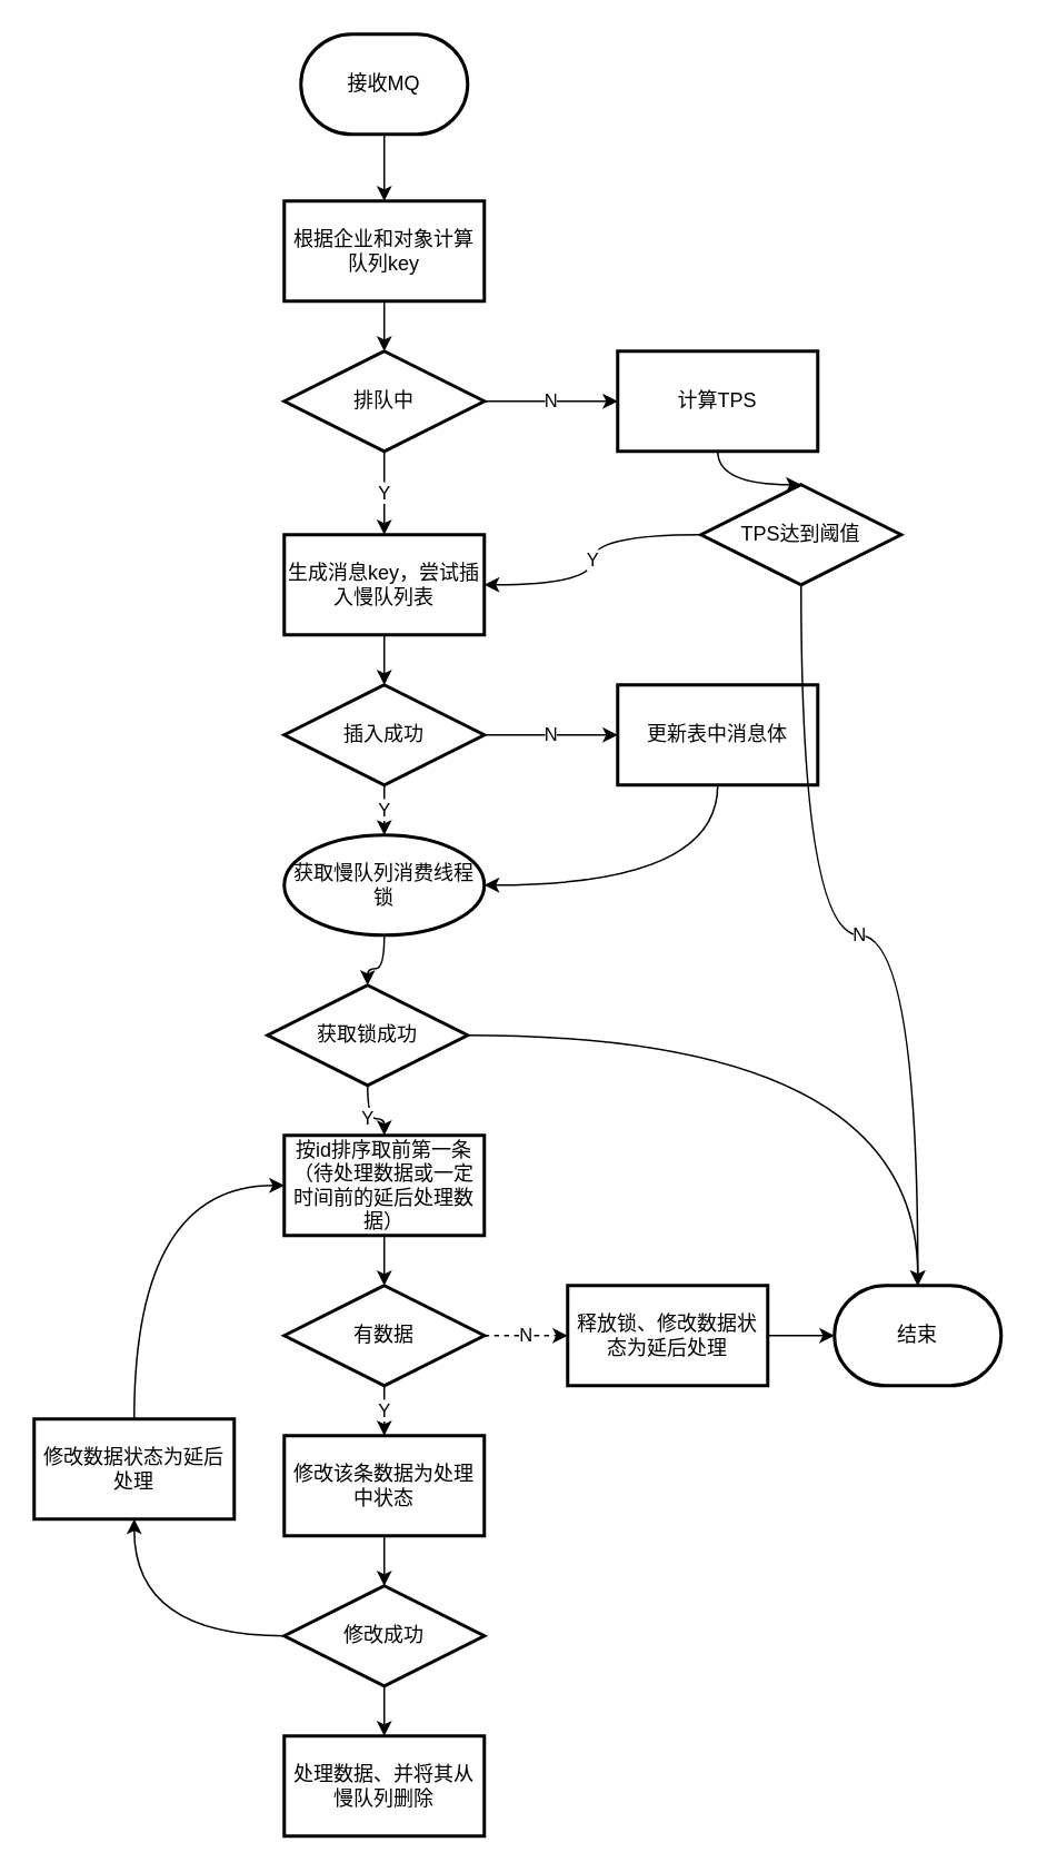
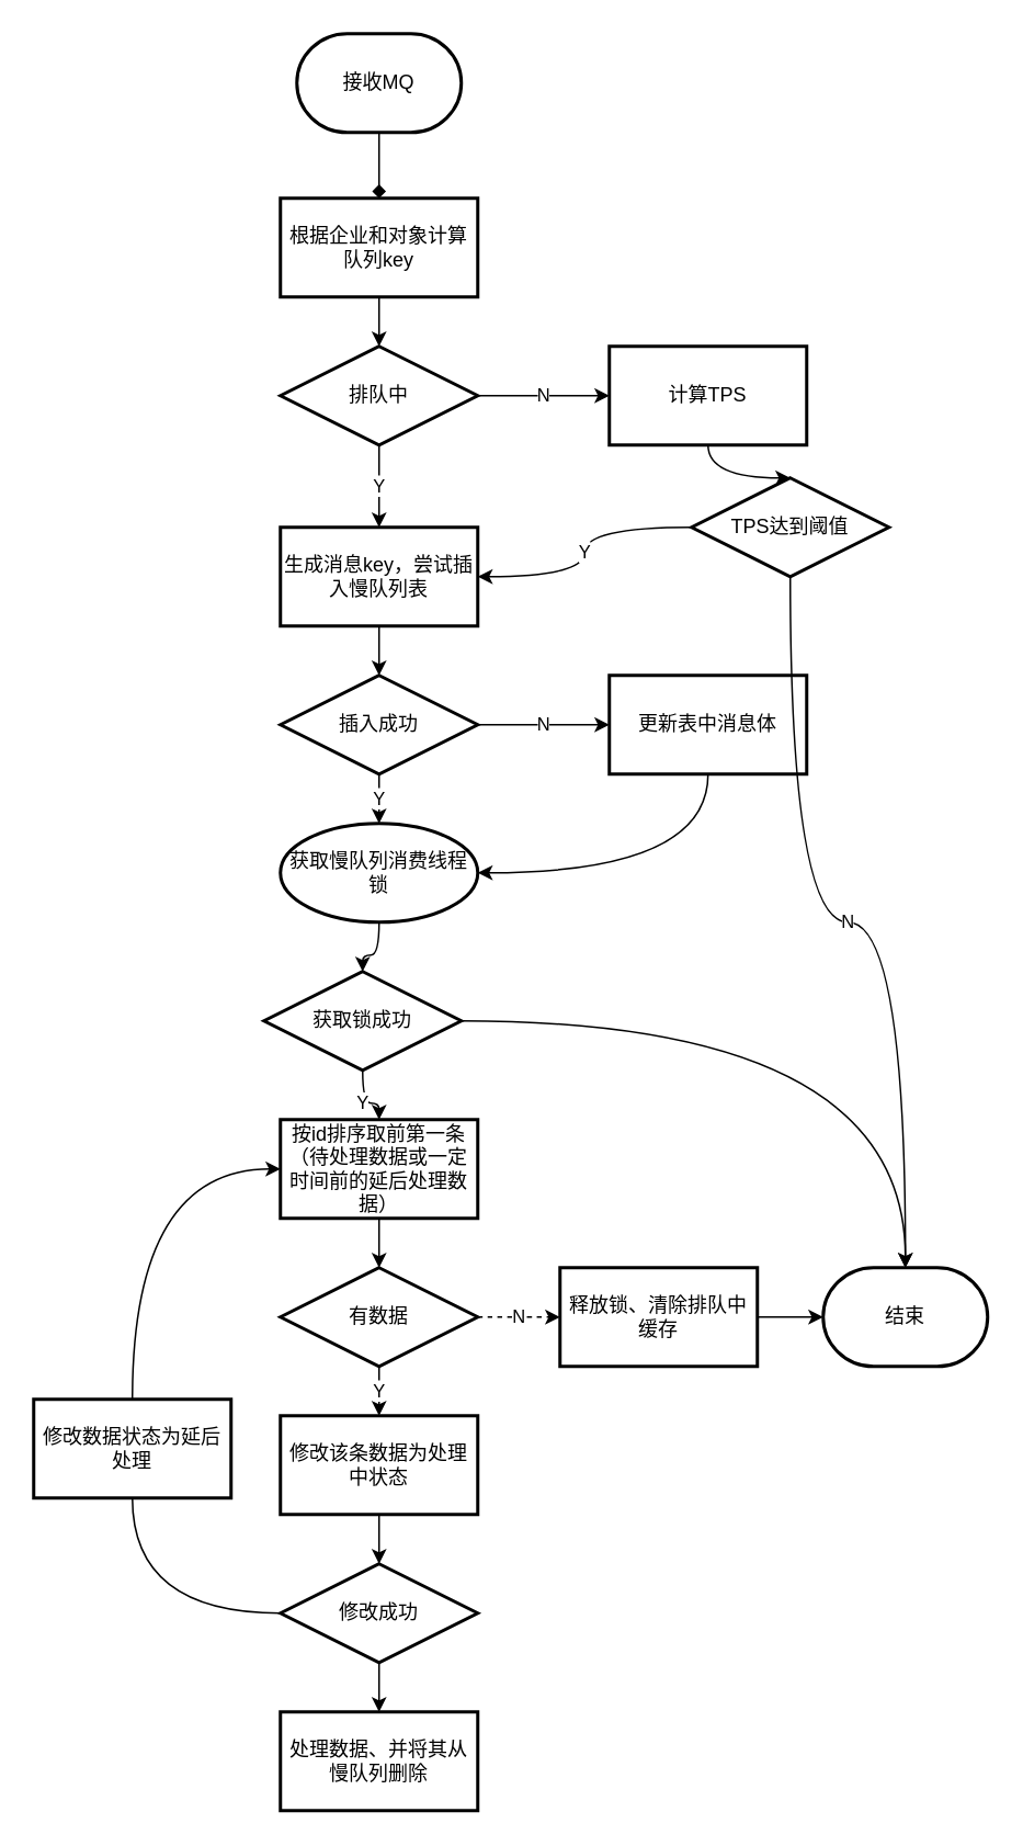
- <mxCell id="2" value="" style="edgeStyle=orthogonalEdgeStyle;rounded=0;orthogonalLoop=1;jettySize=auto;html=1;curved=1;" edge="1" parent="1" source="3" target="5"><mxGeometry relative="1" as="geometry" /></mxCell>
+ <mxCell id="2" value="" style="edgeStyle=orthogonalEdgeStyle;rounded=0;orthogonalLoop=1;jettySize=auto;html=1;curved=1;endArrow=diamond;" edge="1" parent="1" source="3" target="5"><mxGeometry relative="1" as="geometry" /></mxCell>
- <mxCell id="31" value="释放锁、修改数据状态为延后处理" style="whiteSpace=wrap;html=1;strokeWidth=2;" vertex="1" parent="1"><mxGeometry x="340" y="770" width="120" height="60" as="geometry" /></mxCell>
+ <mxCell id="31" value="释放锁、清除排队中缓存" style="whiteSpace=wrap;html=1;strokeWidth=2;" vertex="1" parent="1"><mxGeometry x="340" y="770" width="120" height="60" as="geometry" /></mxCell>
- <mxCell id="27" value="" style="edgeStyle=orthogonalEdgeStyle;rounded=0;orthogonalLoop=1;jettySize=auto;html=1;curved=1;" edge="1" parent="1" source="28" target="36"><mxGeometry relative="1" as="geometry" /></mxCell>
+ <mxCell id="27" value="" style="edgeStyle=orthogonalEdgeStyle;rounded=0;orthogonalLoop=1;jettySize=auto;html=1;curved=1;endArrow=none;" edge="1" parent="1" source="28" target="36"><mxGeometry relative="1" as="geometry" /></mxCell>
